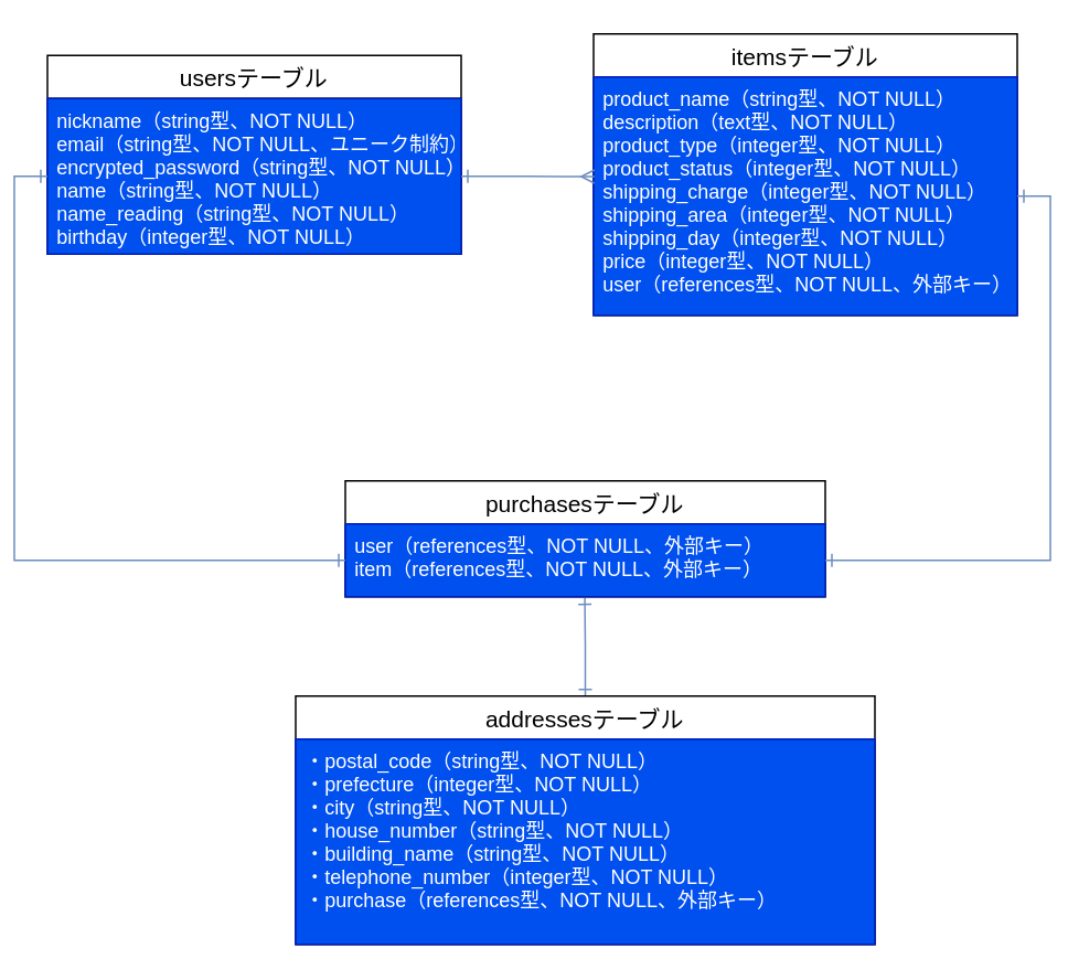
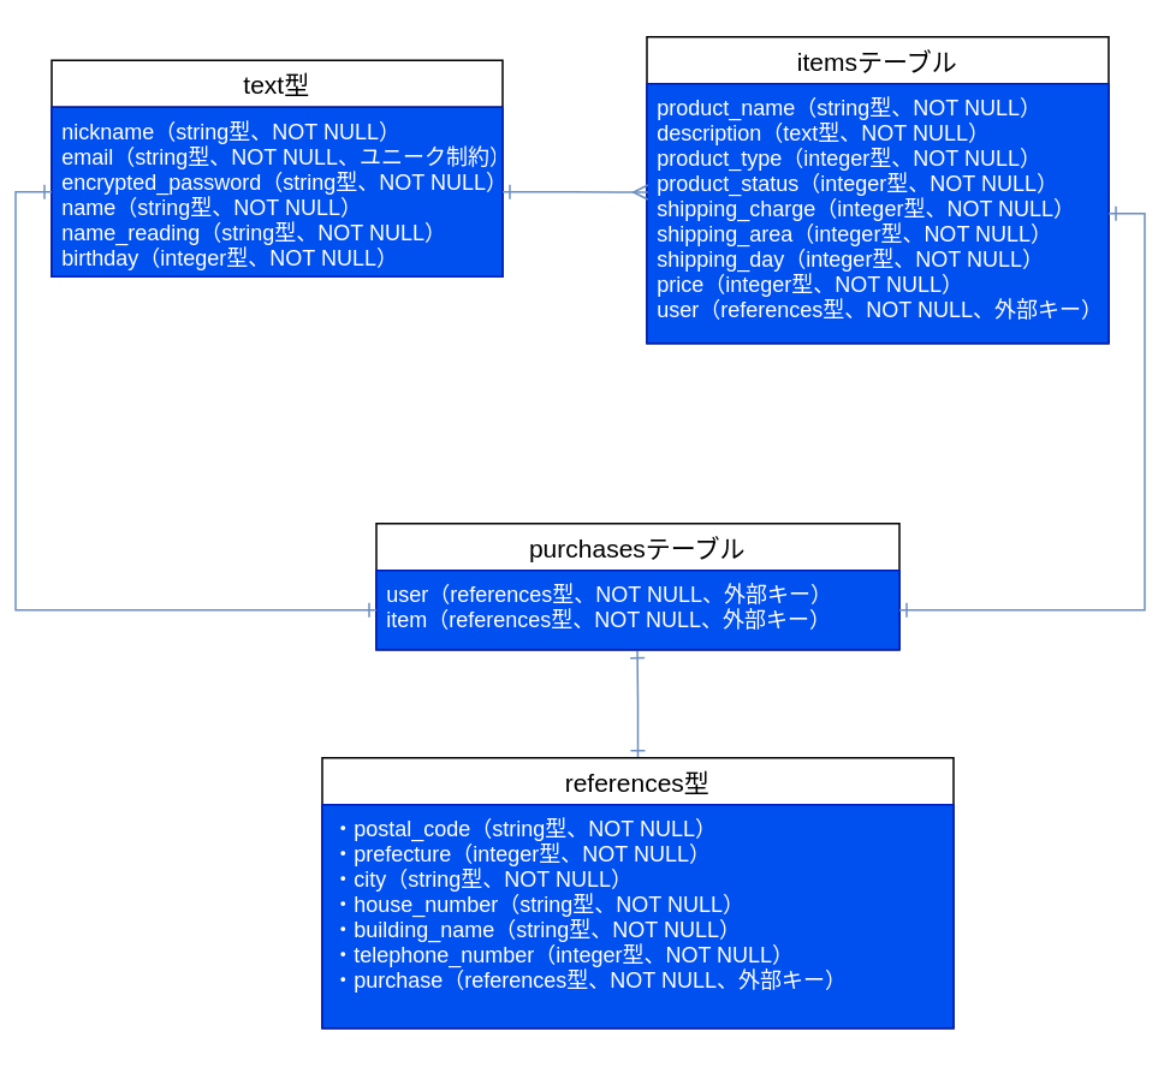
- <mxCell id="7" value="usersテーブル" style="swimlane;fontStyle=0;childLayout=stackLayout;horizontal=1;startSize=26;horizontalStack=0;resizeParent=1;resizeParentMax=0;resizeLast=0;collapsible=1;marginBottom=0;align=center;fontSize=14;" vertex="1" parent="1"><mxGeometry x="20" y="33" width="250" height="120" as="geometry" /></mxCell>
+ <mxCell id="7" value="text型" style="swimlane;fontStyle=0;childLayout=stackLayout;horizontal=1;startSize=26;horizontalStack=0;resizeParent=1;resizeParentMax=0;resizeLast=0;collapsible=1;marginBottom=0;align=center;fontSize=14;" vertex="1" parent="1"><mxGeometry x="20" y="33" width="250" height="120" as="geometry" /></mxCell>
- <mxCell id="3" value="addressesテーブル" style="swimlane;fontStyle=0;childLayout=stackLayout;horizontal=1;startSize=26;horizontalStack=0;resizeParent=1;resizeParentMax=0;resizeLast=0;collapsible=1;marginBottom=0;align=center;fontSize=14;" vertex="1" parent="1"><mxGeometry x="170" y="420" width="350" height="150" as="geometry" /></mxCell>
+ <mxCell id="3" value="references型" style="swimlane;fontStyle=0;childLayout=stackLayout;horizontal=1;startSize=26;horizontalStack=0;resizeParent=1;resizeParentMax=0;resizeLast=0;collapsible=1;marginBottom=0;align=center;fontSize=14;" vertex="1" parent="1"><mxGeometry x="170" y="420" width="350" height="150" as="geometry" /></mxCell>
